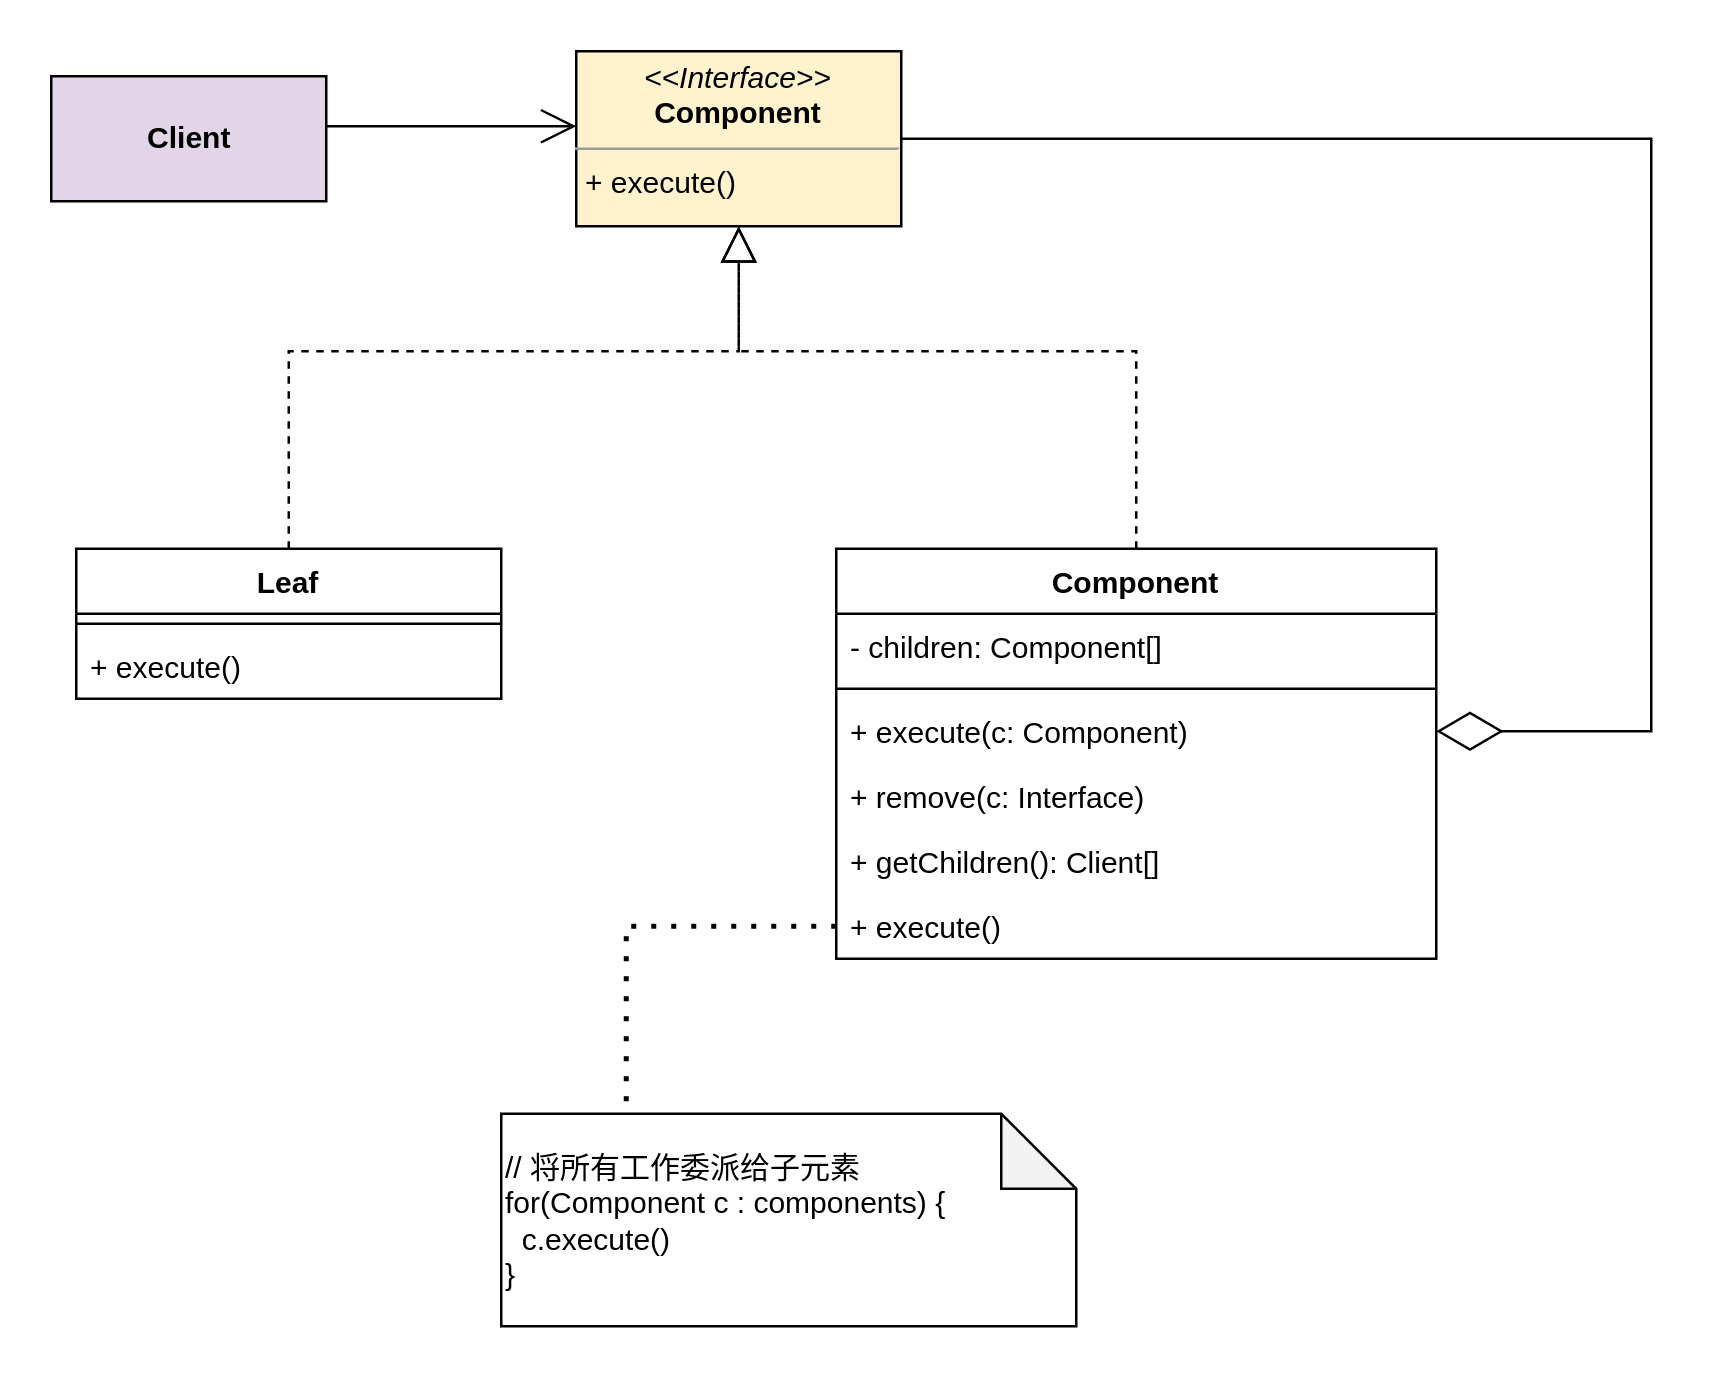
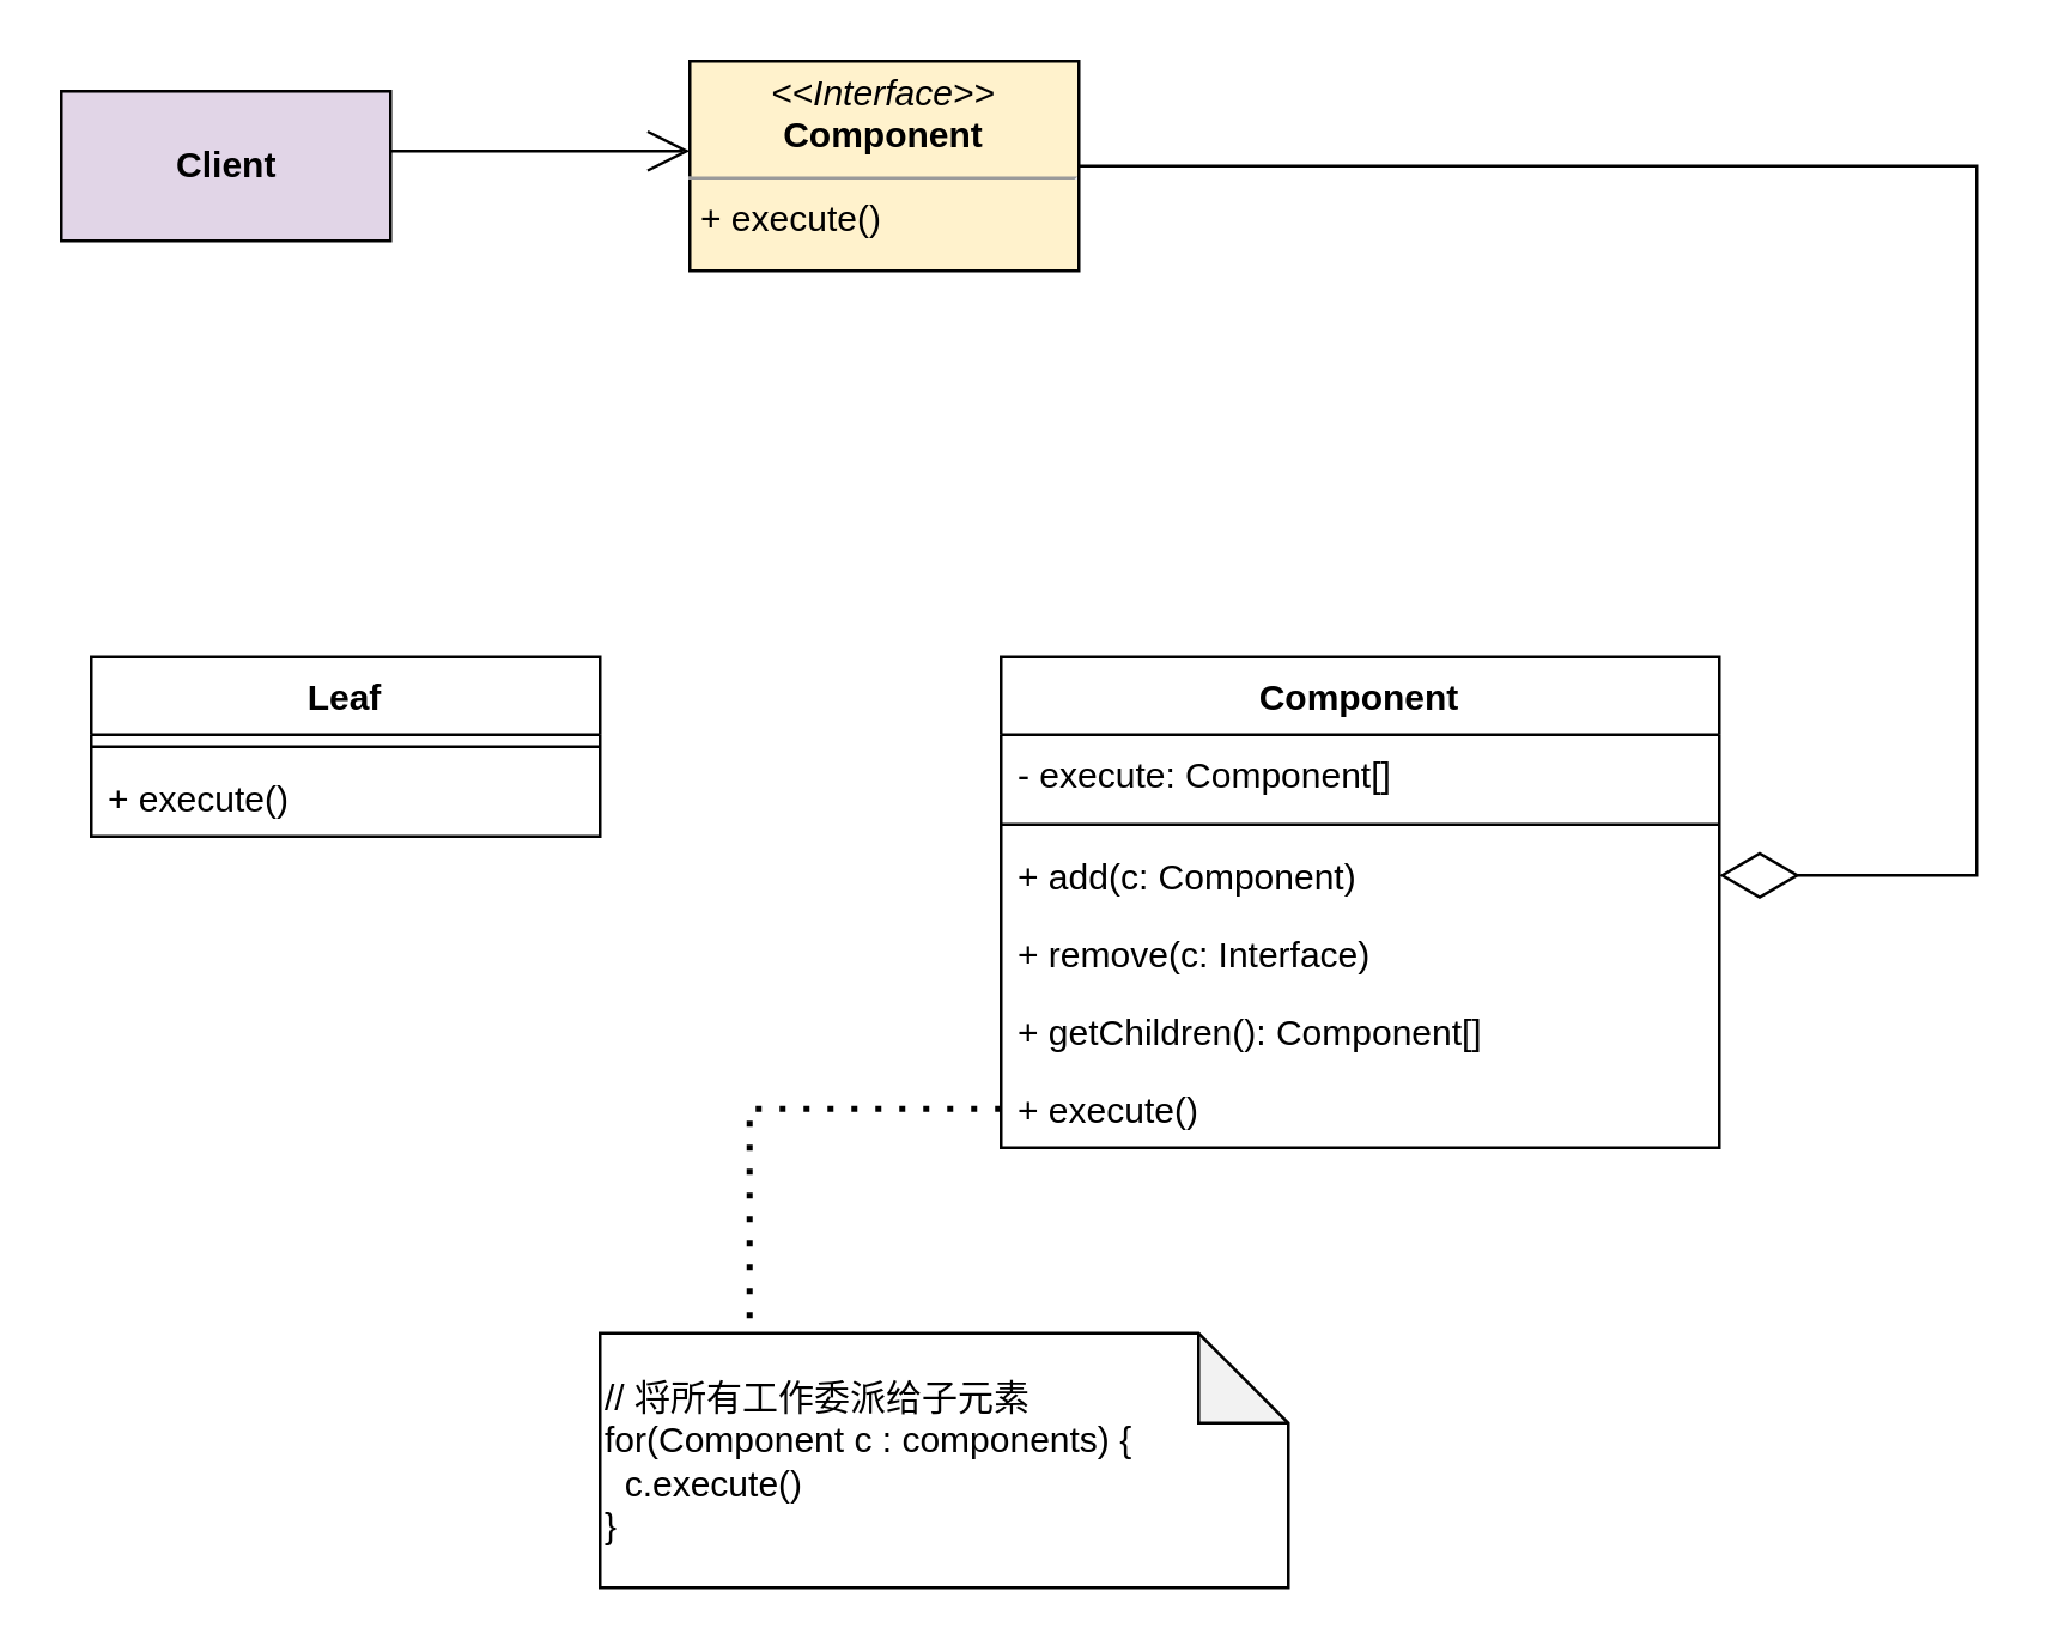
- <mxCell id="13" value="" style="endArrow=block;dashed=1;endFill=0;endSize=12;html=1;rounded=0;exitX=0.5;exitY=0;exitDx=0;exitDy=0;entryX=0.5;entryY=1;entryDx=0;entryDy=0;" edge="1" parent="1" source="9" target="12"><mxGeometry width="160" relative="1" as="geometry"><mxPoint x="160" y="150" as="sourcePoint" /><mxPoint x="320" y="150" as="targetPoint" /><Array as="points"><mxPoint x="115" y="140" /><mxPoint x="295" y="140" /></Array></mxGeometry></mxCell>
- <mxCell id="14" value="" style="endArrow=block;dashed=1;endFill=0;endSize=12;html=1;rounded=0;exitX=0.5;exitY=0;exitDx=0;exitDy=0;entryX=0.5;entryY=1;entryDx=0;entryDy=0;" edge="1" parent="1" source="2" target="12"><mxGeometry width="160" relative="1" as="geometry"><mxPoint x="380" y="140" as="sourcePoint" /><mxPoint x="540" y="140" as="targetPoint" /><Array as="points"><mxPoint x="454" y="140" /><mxPoint x="295" y="140" /></Array></mxGeometry></mxCell>
- <mxCell id="3" value="- children: Component[]" style="text;strokeColor=none;fillColor=none;align=left;verticalAlign=top;spacingLeft=4;spacingRight=4;overflow=hidden;rotatable=0;points=[[0,0.5],[1,0.5]];portConstraint=eastwest;" vertex="1" parent="2"><mxGeometry y="26" width="240" height="26" as="geometry" /></mxCell>
+ <mxCell id="3" value="- execute: Component[]" style="text;strokeColor=none;fillColor=none;align=left;verticalAlign=top;spacingLeft=4;spacingRight=4;overflow=hidden;rotatable=0;points=[[0,0.5],[1,0.5]];portConstraint=eastwest;" vertex="1" parent="2"><mxGeometry y="26" width="240" height="26" as="geometry" /></mxCell>
- <mxCell id="5" value="+ execute(c: Component)" style="text;strokeColor=none;fillColor=none;align=left;verticalAlign=top;spacingLeft=4;spacingRight=4;overflow=hidden;rotatable=0;points=[[0,0.5],[1,0.5]];portConstraint=eastwest;" vertex="1" parent="2"><mxGeometry y="60" width="240" height="26" as="geometry" /></mxCell>
+ <mxCell id="5" value="+ add(c: Component)" style="text;strokeColor=none;fillColor=none;align=left;verticalAlign=top;spacingLeft=4;spacingRight=4;overflow=hidden;rotatable=0;points=[[0,0.5],[1,0.5]];portConstraint=eastwest;" vertex="1" parent="2"><mxGeometry y="60" width="240" height="26" as="geometry" /></mxCell>
- <mxCell id="7" value="+ getChildren(): Client[]" style="text;strokeColor=none;fillColor=none;align=left;verticalAlign=top;spacingLeft=4;spacingRight=4;overflow=hidden;rotatable=0;points=[[0,0.5],[1,0.5]];portConstraint=eastwest;" vertex="1" parent="2"><mxGeometry y="112" width="240" height="26" as="geometry" /></mxCell>
+ <mxCell id="7" value="+ getChildren(): Component[]" style="text;strokeColor=none;fillColor=none;align=left;verticalAlign=top;spacingLeft=4;spacingRight=4;overflow=hidden;rotatable=0;points=[[0,0.5],[1,0.5]];portConstraint=eastwest;" vertex="1" parent="2"><mxGeometry y="112" width="240" height="26" as="geometry" /></mxCell>
